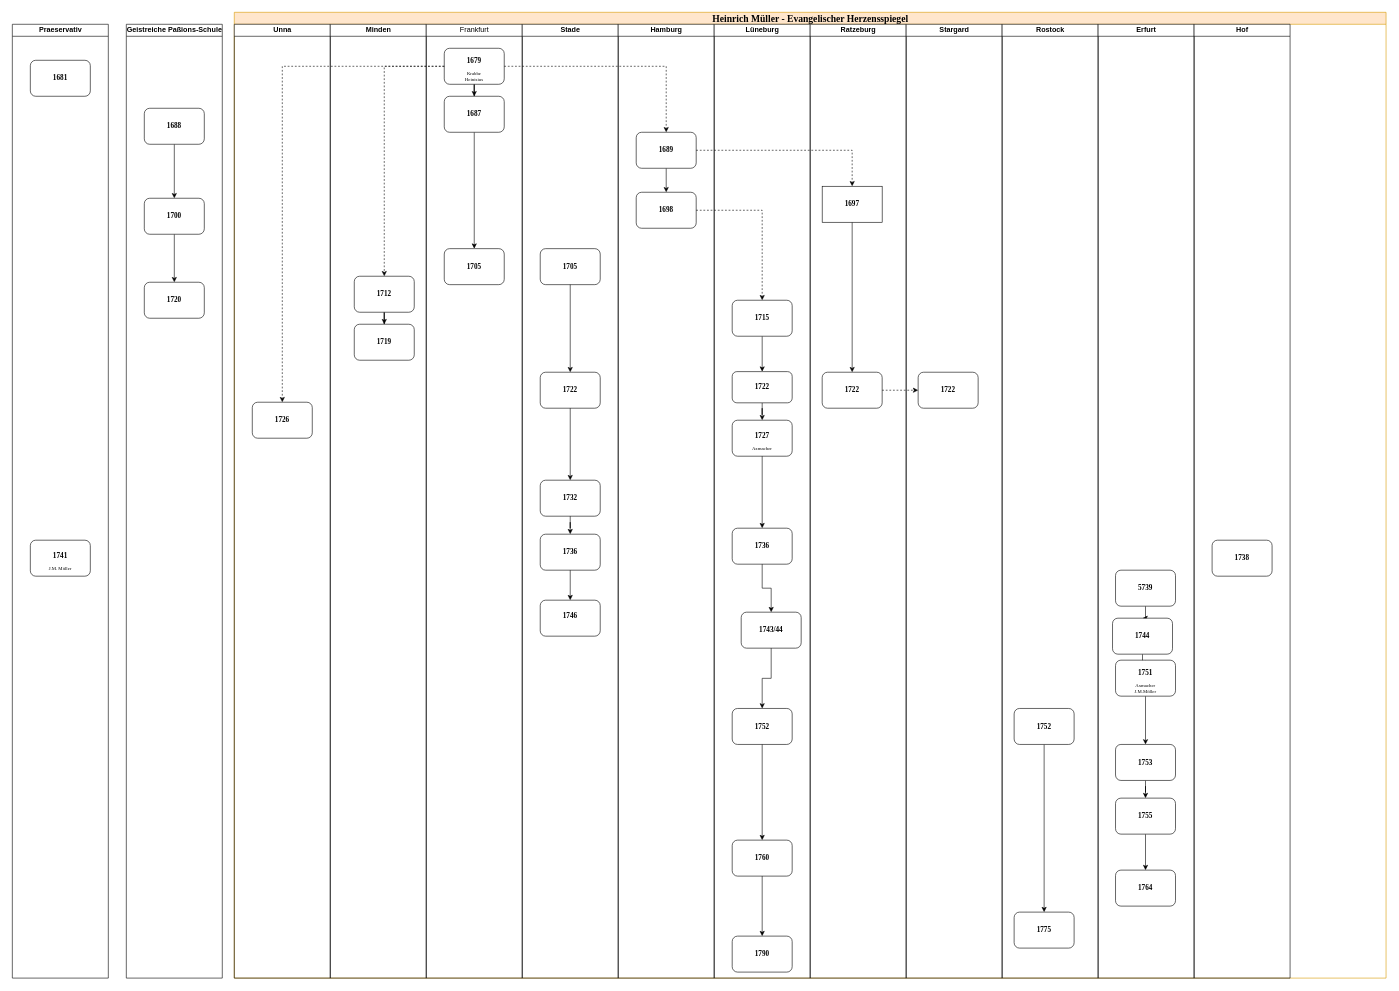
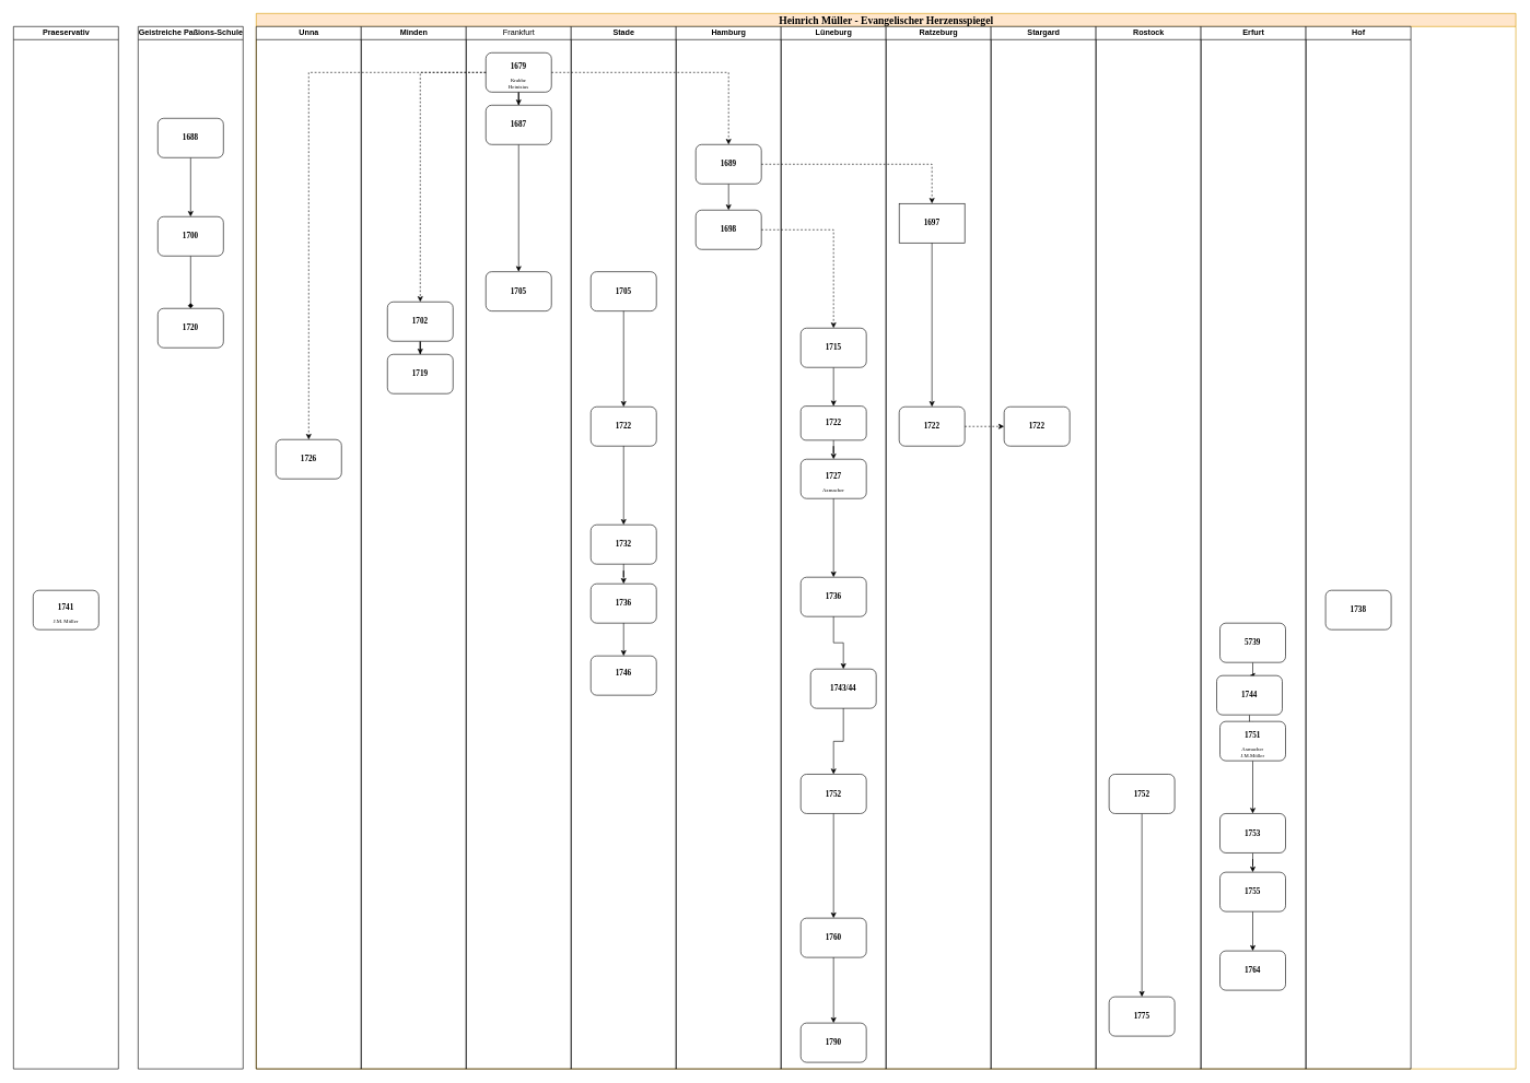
- <mxCell id="82" value="&lt;h2&gt;1681&lt;/h2&gt;" style="rounded=1;whiteSpace=wrap;html=1;shadow=0;labelBackgroundColor=none;strokeWidth=1;fontFamily=Verdana;fontSize=8;align=center;" parent="81" vertex="1"><mxGeometry x="30" y="60" width="100" height="60" as="geometry" /></mxCell>
- <mxCell id="78" value="" style="edgeStyle=orthogonalEdgeStyle;rounded=0;sketch=0;orthogonalLoop=1;jettySize=auto;html=1;strokeWidth=1;fontFamily=Comic Sans MS;" parent="75" source="79" target="80" edge="1"><mxGeometry relative="1" as="geometry" /></mxCell>
+ <mxCell id="78" value="" style="edgeStyle=orthogonalEdgeStyle;rounded=0;sketch=0;orthogonalLoop=1;jettySize=auto;html=1;strokeWidth=1;fontFamily=Comic Sans MS;endArrow=diamond;" parent="75" source="79" target="80" edge="1"><mxGeometry relative="1" as="geometry" /></mxCell>
- <mxCell id="7" value="&lt;h2&gt;1712&lt;/h2&gt;" style="rounded=1;whiteSpace=wrap;html=1;shadow=0;labelBackgroundColor=none;strokeWidth=1;fontFamily=Verdana;fontSize=8;align=center;" parent="5" vertex="1"><mxGeometry x="40" y="420" width="100" height="60" as="geometry" /></mxCell>
+ <mxCell id="7" value="&lt;h2&gt;1702&lt;/h2&gt;" style="rounded=1;whiteSpace=wrap;html=1;shadow=0;labelBackgroundColor=none;strokeWidth=1;fontFamily=Verdana;fontSize=8;align=center;" parent="5" vertex="1"><mxGeometry x="40" y="420" width="100" height="60" as="geometry" /></mxCell>
